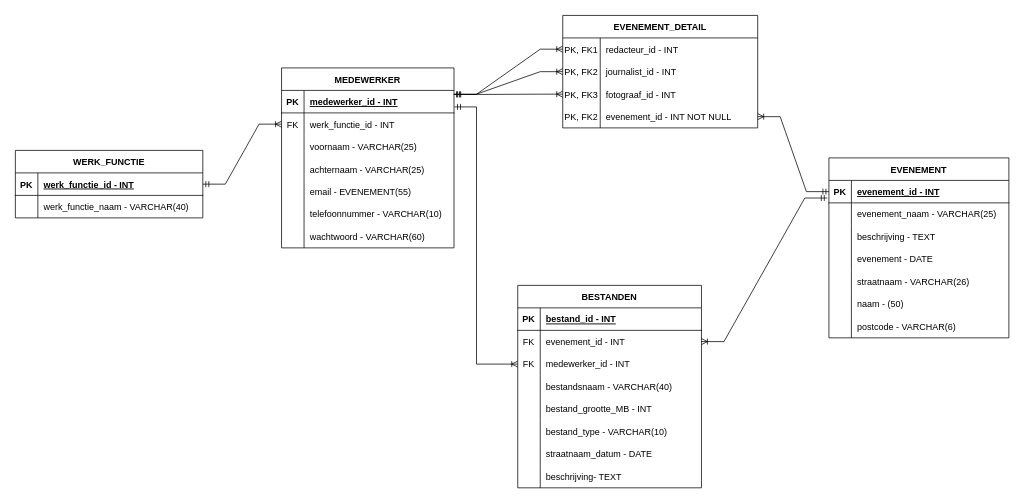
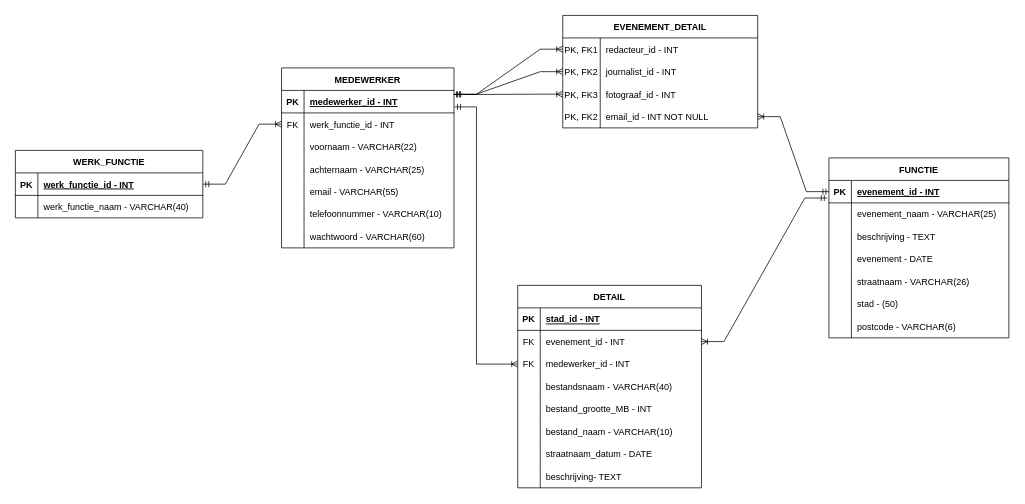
- <mxCell id="21" value="evenement_id - INT NOT NULL" style="shape=partialRectangle;connectable=0;fillColor=none;top=0;left=0;bottom=0;right=0;align=left;spacingLeft=6;overflow=hidden;" vertex="1" parent="19"><mxGeometry x="50" width="210" height="30" as="geometry"><mxRectangle width="210" height="30" as="alternateBounds" /></mxGeometry></mxCell>
+ <mxCell id="21" value="email_id - INT NOT NULL" style="shape=partialRectangle;connectable=0;fillColor=none;top=0;left=0;bottom=0;right=0;align=left;spacingLeft=6;overflow=hidden;" vertex="1" parent="19"><mxGeometry x="50" width="210" height="30" as="geometry"><mxRectangle width="210" height="30" as="alternateBounds" /></mxGeometry></mxCell>
- <mxCell id="53" value="voornaam - VARCHAR(25)" style="shape=partialRectangle;connectable=0;fillColor=none;top=0;left=0;bottom=0;right=0;align=left;spacingLeft=6;overflow=hidden;" vertex="1" parent="51"><mxGeometry x="30" width="200" height="30" as="geometry"><mxRectangle width="200" height="30" as="alternateBounds" /></mxGeometry></mxCell>
+ <mxCell id="53" value="voornaam - VARCHAR(22)" style="shape=partialRectangle;connectable=0;fillColor=none;top=0;left=0;bottom=0;right=0;align=left;spacingLeft=6;overflow=hidden;" vertex="1" parent="51"><mxGeometry x="30" width="200" height="30" as="geometry"><mxRectangle width="200" height="30" as="alternateBounds" /></mxGeometry></mxCell>
- <mxCell id="22" value="EVENEMENT" style="shape=table;startSize=30;container=1;collapsible=1;childLayout=tableLayout;fixedRows=1;rowLines=0;fontStyle=1;align=center;resizeLast=1;" vertex="1" parent="1"><mxGeometry x="1105" y="210" width="240" height="240" as="geometry" /></mxCell>
+ <mxCell id="22" value="FUNCTIE" style="shape=table;startSize=30;container=1;collapsible=1;childLayout=tableLayout;fixedRows=1;rowLines=0;fontStyle=1;align=center;resizeLast=1;" vertex="1" parent="1"><mxGeometry x="1105" y="210" width="240" height="240" as="geometry" /></mxCell>
- <mxCell id="59" value="email - EVENEMENT(55)" style="shape=partialRectangle;connectable=0;fillColor=none;top=0;left=0;bottom=0;right=0;align=left;spacingLeft=6;overflow=hidden;" vertex="1" parent="57"><mxGeometry x="30" width="200" height="30" as="geometry"><mxRectangle width="200" height="30" as="alternateBounds" /></mxGeometry></mxCell>
+ <mxCell id="59" value="email - VARCHAR(55)" style="shape=partialRectangle;connectable=0;fillColor=none;top=0;left=0;bottom=0;right=0;align=left;spacingLeft=6;overflow=hidden;" vertex="1" parent="57"><mxGeometry x="30" width="200" height="30" as="geometry"><mxRectangle width="200" height="30" as="alternateBounds" /></mxGeometry></mxCell>
- <mxCell id="66" value="BESTANDEN" style="shape=table;startSize=30;container=1;collapsible=1;childLayout=tableLayout;fixedRows=1;rowLines=0;fontStyle=1;align=center;resizeLast=1;" vertex="1" parent="1"><mxGeometry x="690" y="380" width="245" height="270" as="geometry" /></mxCell>
+ <mxCell id="66" value="DETAIL" style="shape=table;startSize=30;container=1;collapsible=1;childLayout=tableLayout;fixedRows=1;rowLines=0;fontStyle=1;align=center;resizeLast=1;" vertex="1" parent="1"><mxGeometry x="690" y="380" width="245" height="270" as="geometry" /></mxCell>
- <mxCell id="40" value="naam - (50)" style="shape=partialRectangle;connectable=0;fillColor=none;top=0;left=0;bottom=0;right=0;align=left;spacingLeft=6;overflow=hidden;" vertex="1" parent="38"><mxGeometry x="30" width="210" height="30" as="geometry"><mxRectangle width="210" height="30" as="alternateBounds" /></mxGeometry></mxCell>
+ <mxCell id="40" value="stad - (50)" style="shape=partialRectangle;connectable=0;fillColor=none;top=0;left=0;bottom=0;right=0;align=left;spacingLeft=6;overflow=hidden;" vertex="1" parent="38"><mxGeometry x="30" width="210" height="30" as="geometry"><mxRectangle width="210" height="30" as="alternateBounds" /></mxGeometry></mxCell>
- <mxCell id="69" value="bestand_id - INT" style="shape=partialRectangle;connectable=0;fillColor=none;top=0;left=0;bottom=0;right=0;align=left;spacingLeft=6;fontStyle=5;overflow=hidden;" vertex="1" parent="67"><mxGeometry x="30" width="215" height="30" as="geometry"><mxRectangle width="215" height="30" as="alternateBounds" /></mxGeometry></mxCell>
+ <mxCell id="69" value="stad_id - INT" style="shape=partialRectangle;connectable=0;fillColor=none;top=0;left=0;bottom=0;right=0;align=left;spacingLeft=6;fontStyle=5;overflow=hidden;" vertex="1" parent="67"><mxGeometry x="30" width="215" height="30" as="geometry"><mxRectangle width="215" height="30" as="alternateBounds" /></mxGeometry></mxCell>
- <mxCell id="84" value="bestand_type - VARCHAR(10)" style="shape=partialRectangle;connectable=0;fillColor=none;top=0;left=0;bottom=0;right=0;align=left;spacingLeft=6;overflow=hidden;" vertex="1" parent="82"><mxGeometry x="30" width="215" height="30" as="geometry"><mxRectangle width="215" height="30" as="alternateBounds" /></mxGeometry></mxCell>
+ <mxCell id="84" value="bestand_naam - VARCHAR(10)" style="shape=partialRectangle;connectable=0;fillColor=none;top=0;left=0;bottom=0;right=0;align=left;spacingLeft=6;overflow=hidden;" vertex="1" parent="82"><mxGeometry x="30" width="215" height="30" as="geometry"><mxRectangle width="215" height="30" as="alternateBounds" /></mxGeometry></mxCell>
